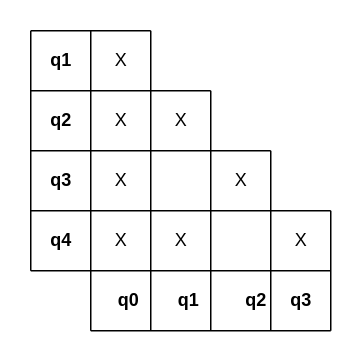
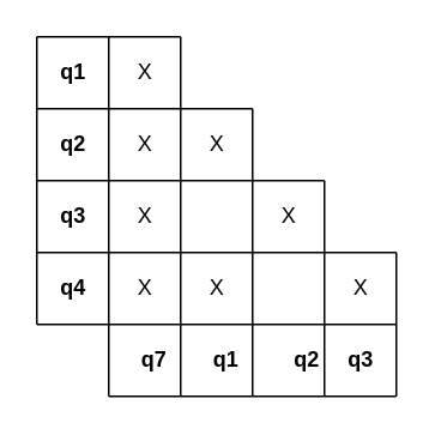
- <mxCell id="10" value="&lt;b&gt;q0&lt;/b&gt;" style="text;html=1;align=center;verticalAlign=middle;resizable=0;points=[];autosize=1;" vertex="1" parent="1"><mxGeometry x="70" y="190" width="30" height="20" as="geometry" /></mxCell>
+ <mxCell id="10" value="&lt;b&gt;q7&lt;/b&gt;" style="text;html=1;align=center;verticalAlign=middle;resizable=0;points=[];autosize=1;" vertex="1" parent="1"><mxGeometry x="70" y="190" width="30" height="20" as="geometry" /></mxCell>
